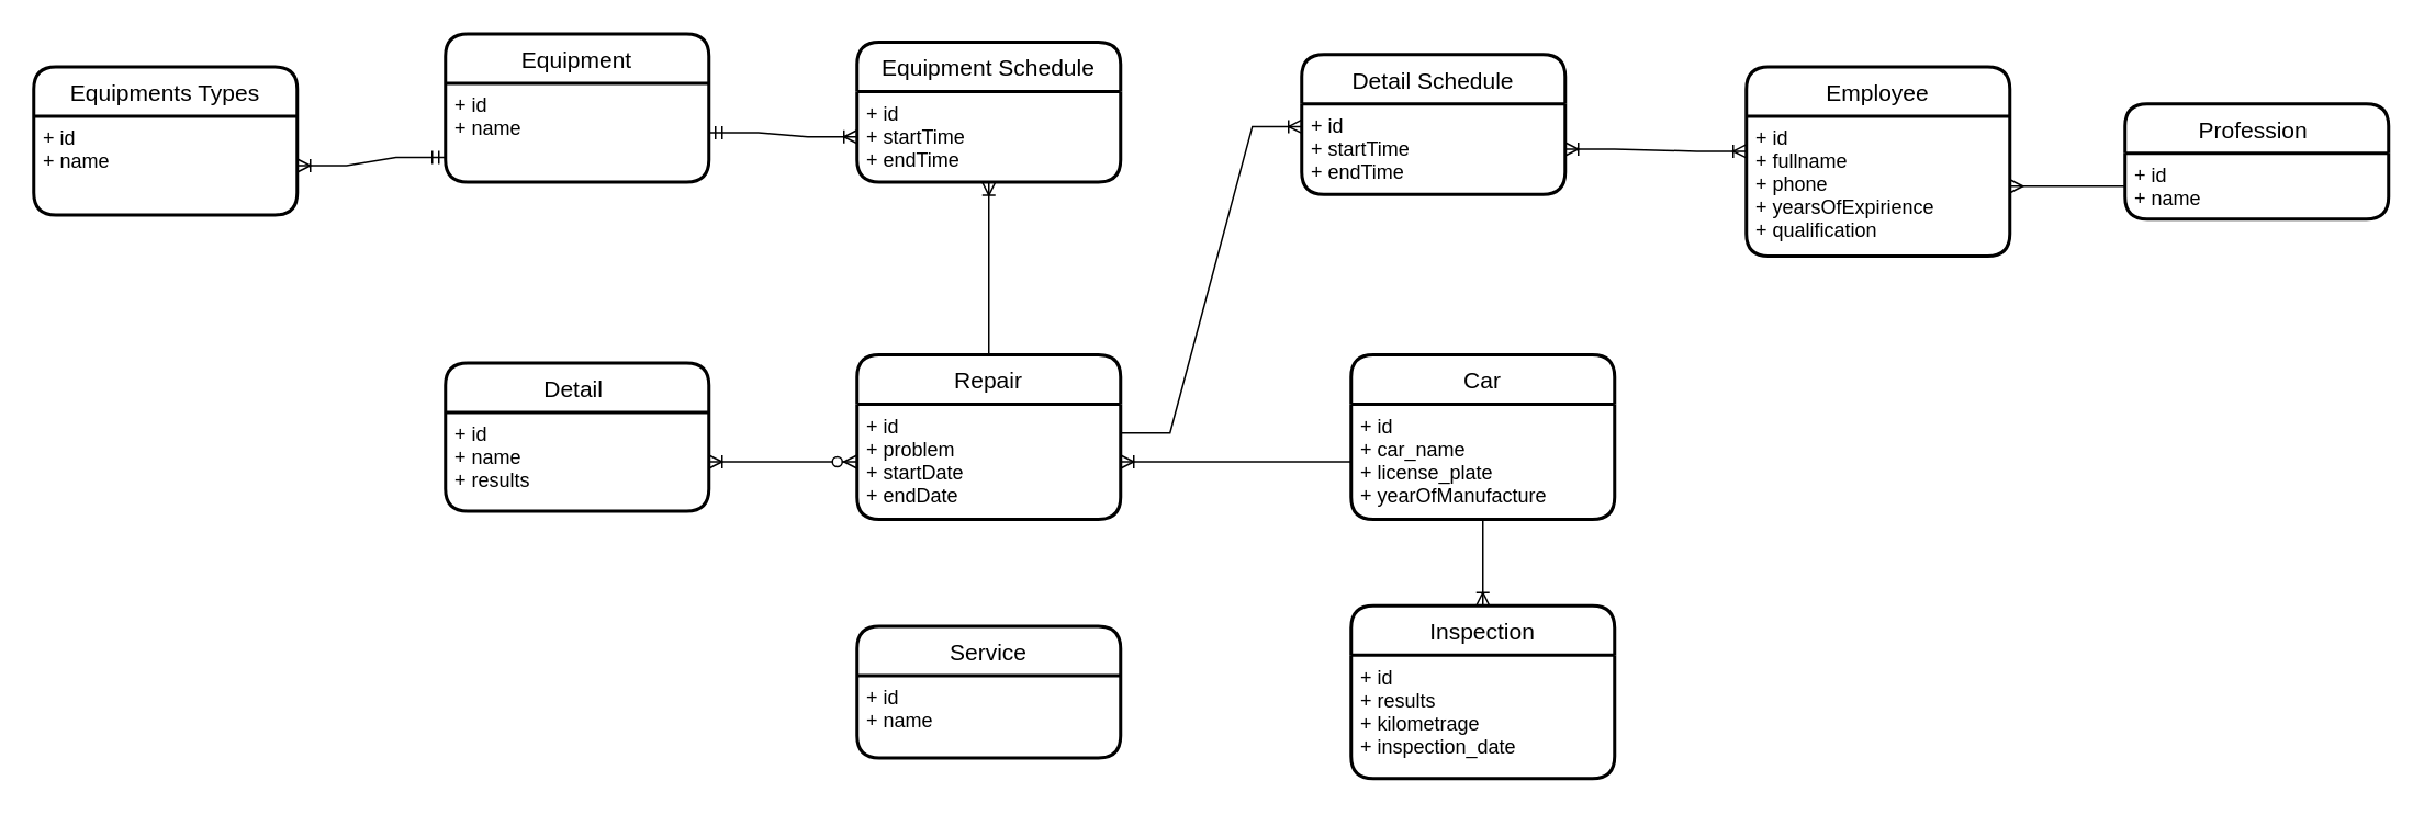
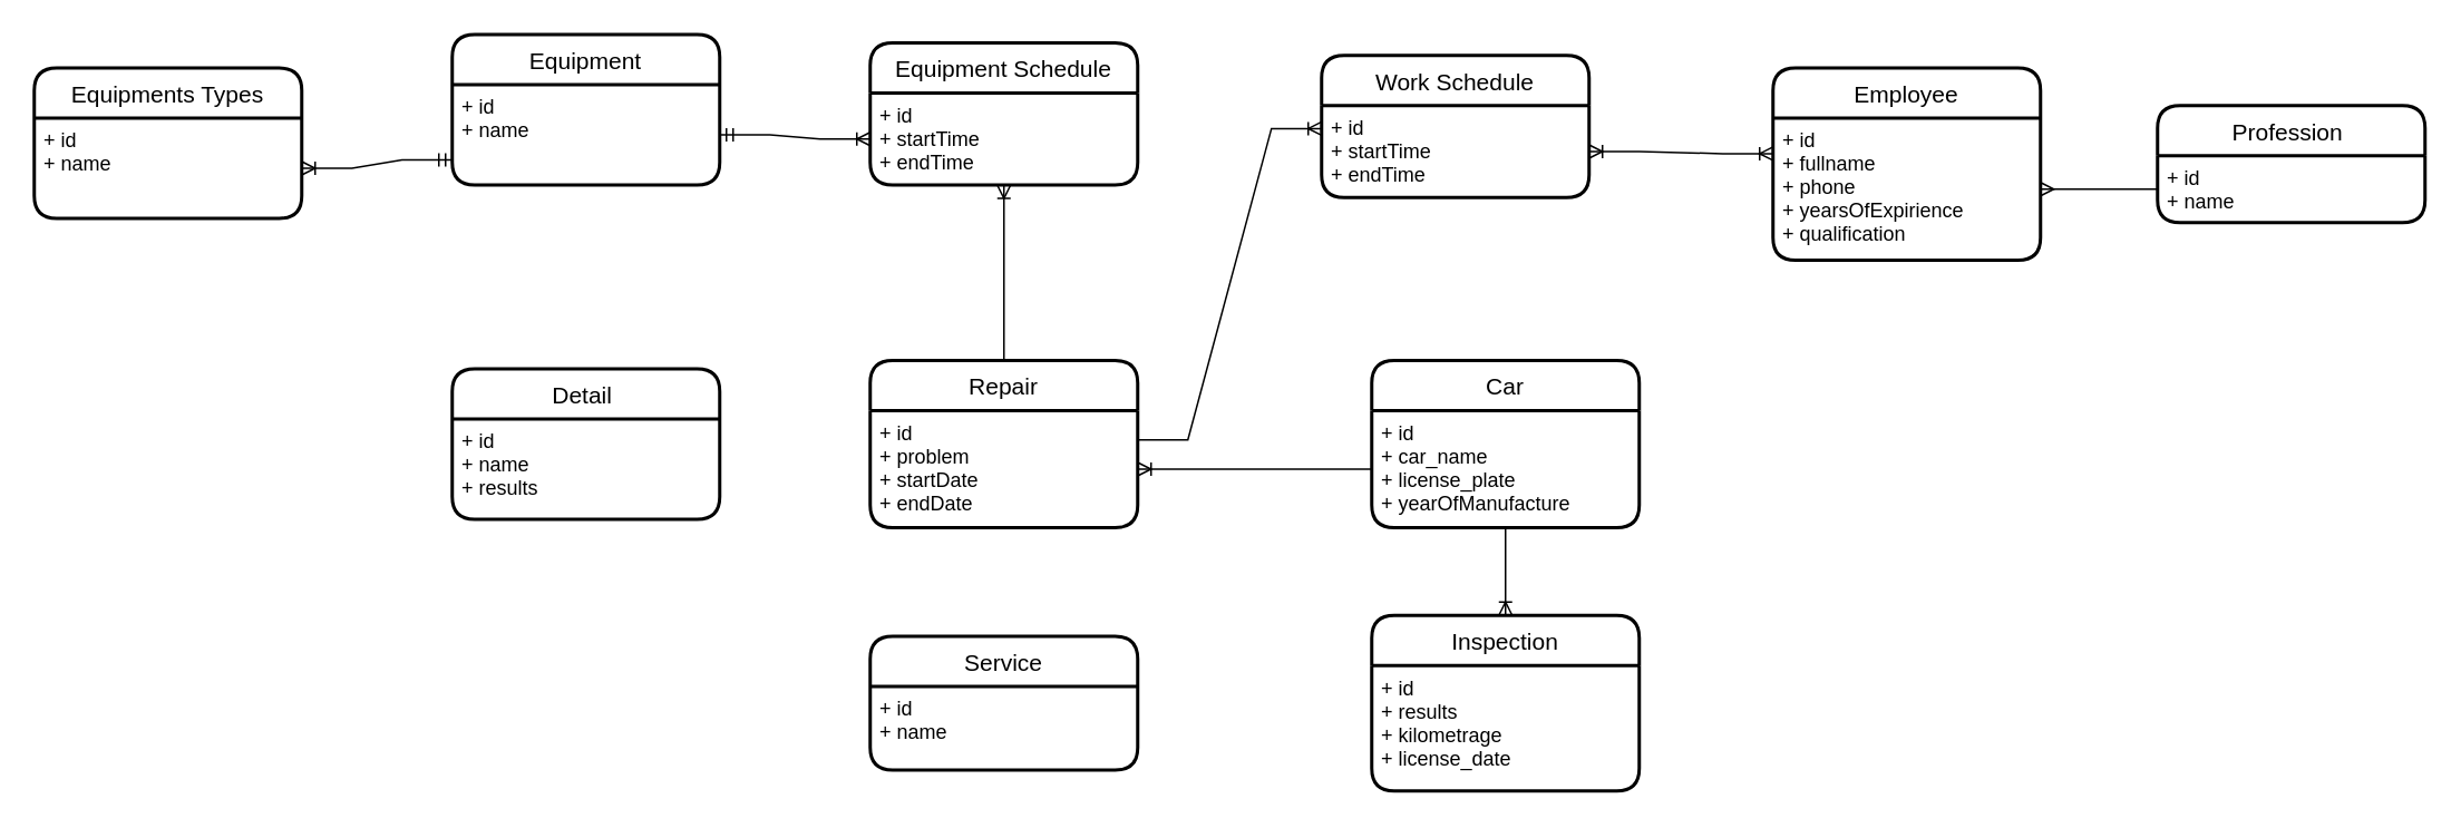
- <mxCell id="18" value="Detail Schedule" style="swimlane;childLayout=stackLayout;horizontal=1;startSize=30;horizontalStack=0;rounded=1;fontSize=14;fontStyle=0;strokeWidth=2;resizeParent=0;resizeLast=1;shadow=0;dashed=0;align=center;" parent="1" vertex="1"><mxGeometry x="790" y="32.5" width="160" height="85" as="geometry" /></mxCell>
+ <mxCell id="18" value="Work Schedule" style="swimlane;childLayout=stackLayout;horizontal=1;startSize=30;horizontalStack=0;rounded=1;fontSize=14;fontStyle=0;strokeWidth=2;resizeParent=0;resizeLast=1;shadow=0;dashed=0;align=center;" parent="1" vertex="1"><mxGeometry x="790" y="32.5" width="160" height="85" as="geometry" /></mxCell>
- <mxCell id="11" value="" style="edgeStyle=entityRelationEdgeStyle;fontSize=12;html=1;endArrow=ERoneToMany;startArrow=ERzeroToMany;rounded=0;entryX=1;entryY=0.5;entryDx=0;entryDy=0;exitX=0;exitY=0.5;exitDx=0;exitDy=0;" parent="1" source="5" target="10" edge="1"><mxGeometry width="100" height="100" relative="1" as="geometry"><mxPoint x="370" y="340" as="sourcePoint" /><mxPoint x="470" y="240" as="targetPoint" /></mxGeometry></mxCell>
- <mxCell id="28" value="+ id&#10;+ results&#10;+ kilometrage&#10;+ inspection_date" style="align=left;strokeColor=none;fillColor=none;spacingLeft=4;fontSize=12;verticalAlign=top;resizable=0;rotatable=0;part=1;" parent="27" vertex="1"><mxGeometry y="30" width="160" height="75" as="geometry" /></mxCell>
+ <mxCell id="28" value="+ id&#10;+ results&#10;+ kilometrage&#10;+ license_date" style="align=left;strokeColor=none;fillColor=none;spacingLeft=4;fontSize=12;verticalAlign=top;resizable=0;rotatable=0;part=1;" parent="27" vertex="1"><mxGeometry y="30" width="160" height="75" as="geometry" /></mxCell>
